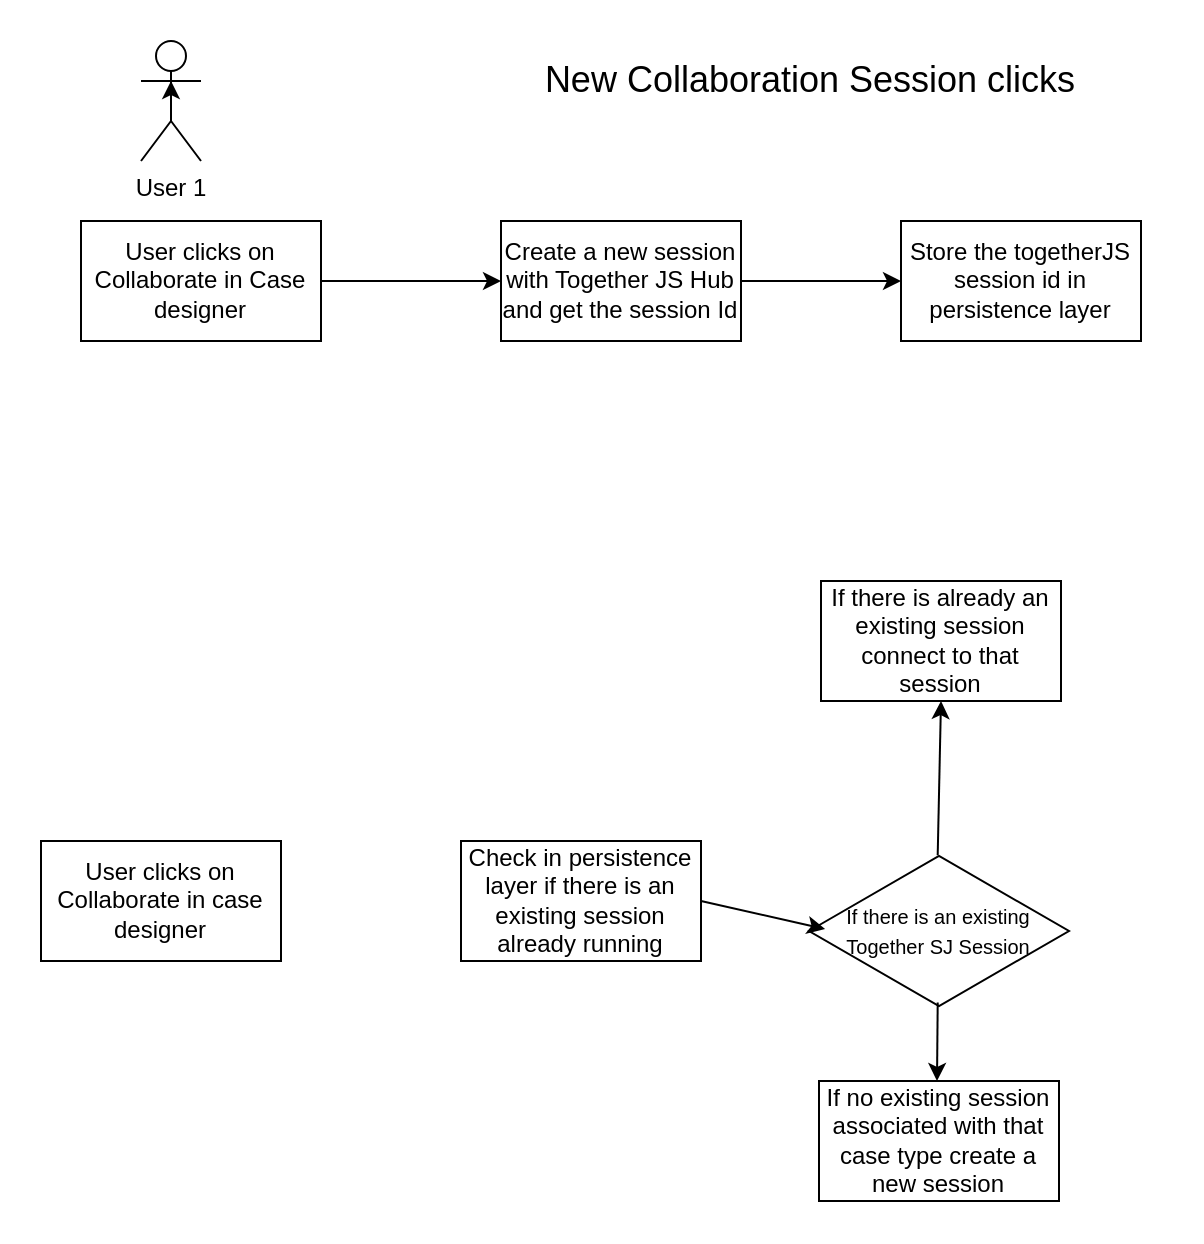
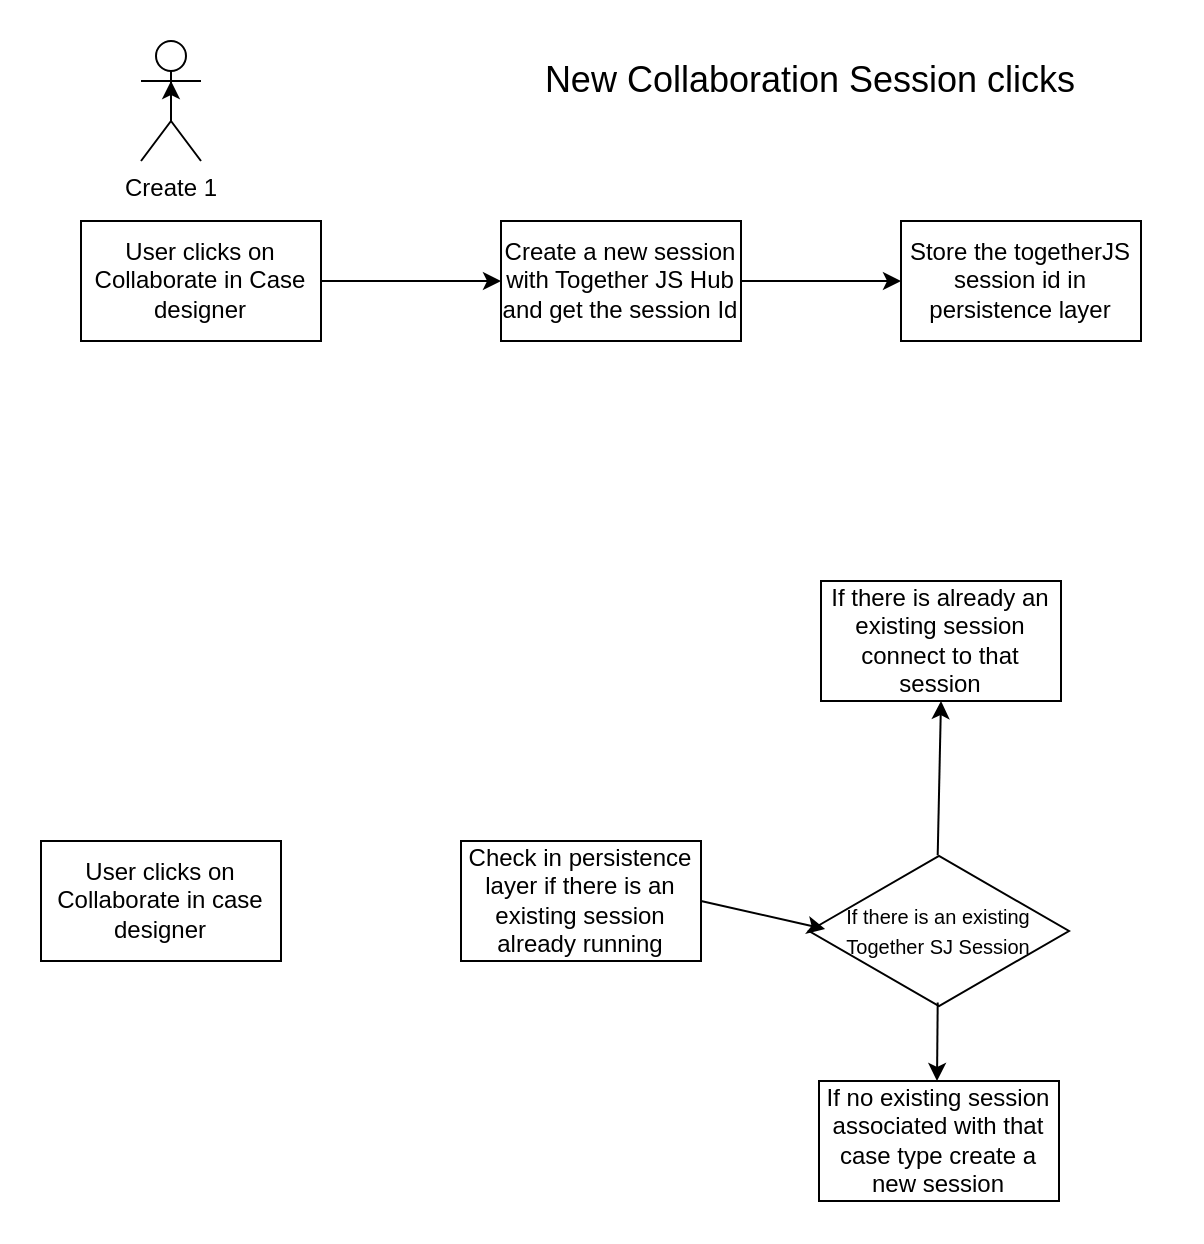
- <mxCell id="7" value="User 1" style="shape=umlActor;verticalLabelPosition=bottom;verticalAlign=top;html=1;outlineConnect=0;" vertex="1" parent="1"><mxGeometry x="70" y="20" width="30" height="60" as="geometry" /></mxCell>
+ <mxCell id="7" value="Create 1" style="shape=umlActor;verticalLabelPosition=bottom;verticalAlign=top;html=1;outlineConnect=0;" vertex="1" parent="1"><mxGeometry x="70" y="20" width="30" height="60" as="geometry" /></mxCell>
